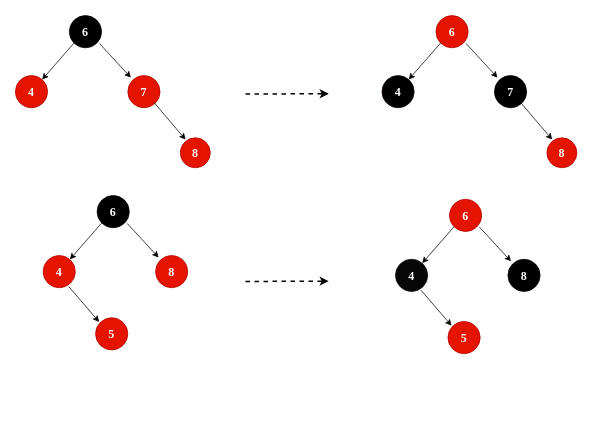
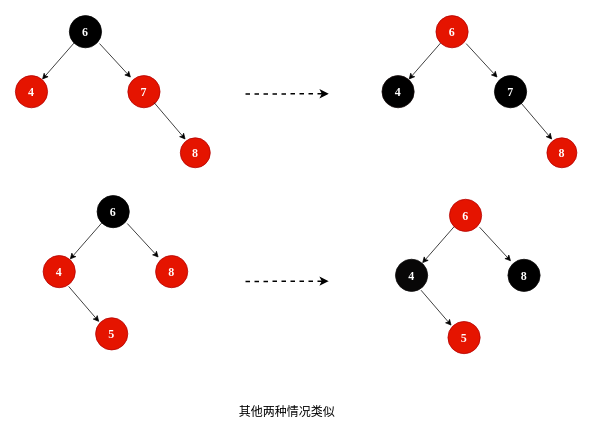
+ <mxCell id="32" value="&lt;font style=&quot;font-size: 16px;&quot;&gt;其他两种情况类似&lt;/font&gt;" style="text;html=1;align=center;verticalAlign=middle;resizable=0;points=[];autosize=1;strokeColor=none;fillColor=none;" vertex="1" parent="1"><mxGeometry x="307" y="533" width="150" height="30" as="geometry" /></mxCell>
